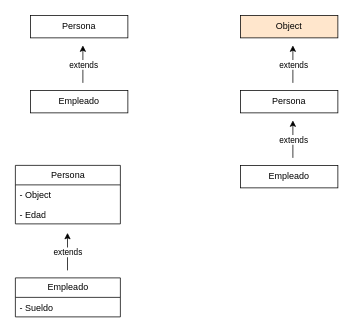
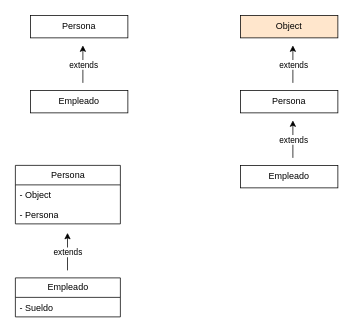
- <mxCell id="15" value="- Edad" style="text;strokeColor=none;fillColor=none;align=left;verticalAlign=top;spacingLeft=4;spacingRight=4;overflow=hidden;rotatable=0;points=[[0,0.5],[1,0.5]];portConstraint=eastwest;whiteSpace=wrap;html=1;" vertex="1" parent="13"><mxGeometry y="52" width="140" height="26" as="geometry" /></mxCell>
+ <mxCell id="15" value="- Persona" style="text;strokeColor=none;fillColor=none;align=left;verticalAlign=top;spacingLeft=4;spacingRight=4;overflow=hidden;rotatable=0;points=[[0,0.5],[1,0.5]];portConstraint=eastwest;whiteSpace=wrap;html=1;" vertex="1" parent="13"><mxGeometry y="52" width="140" height="26" as="geometry" /></mxCell>
